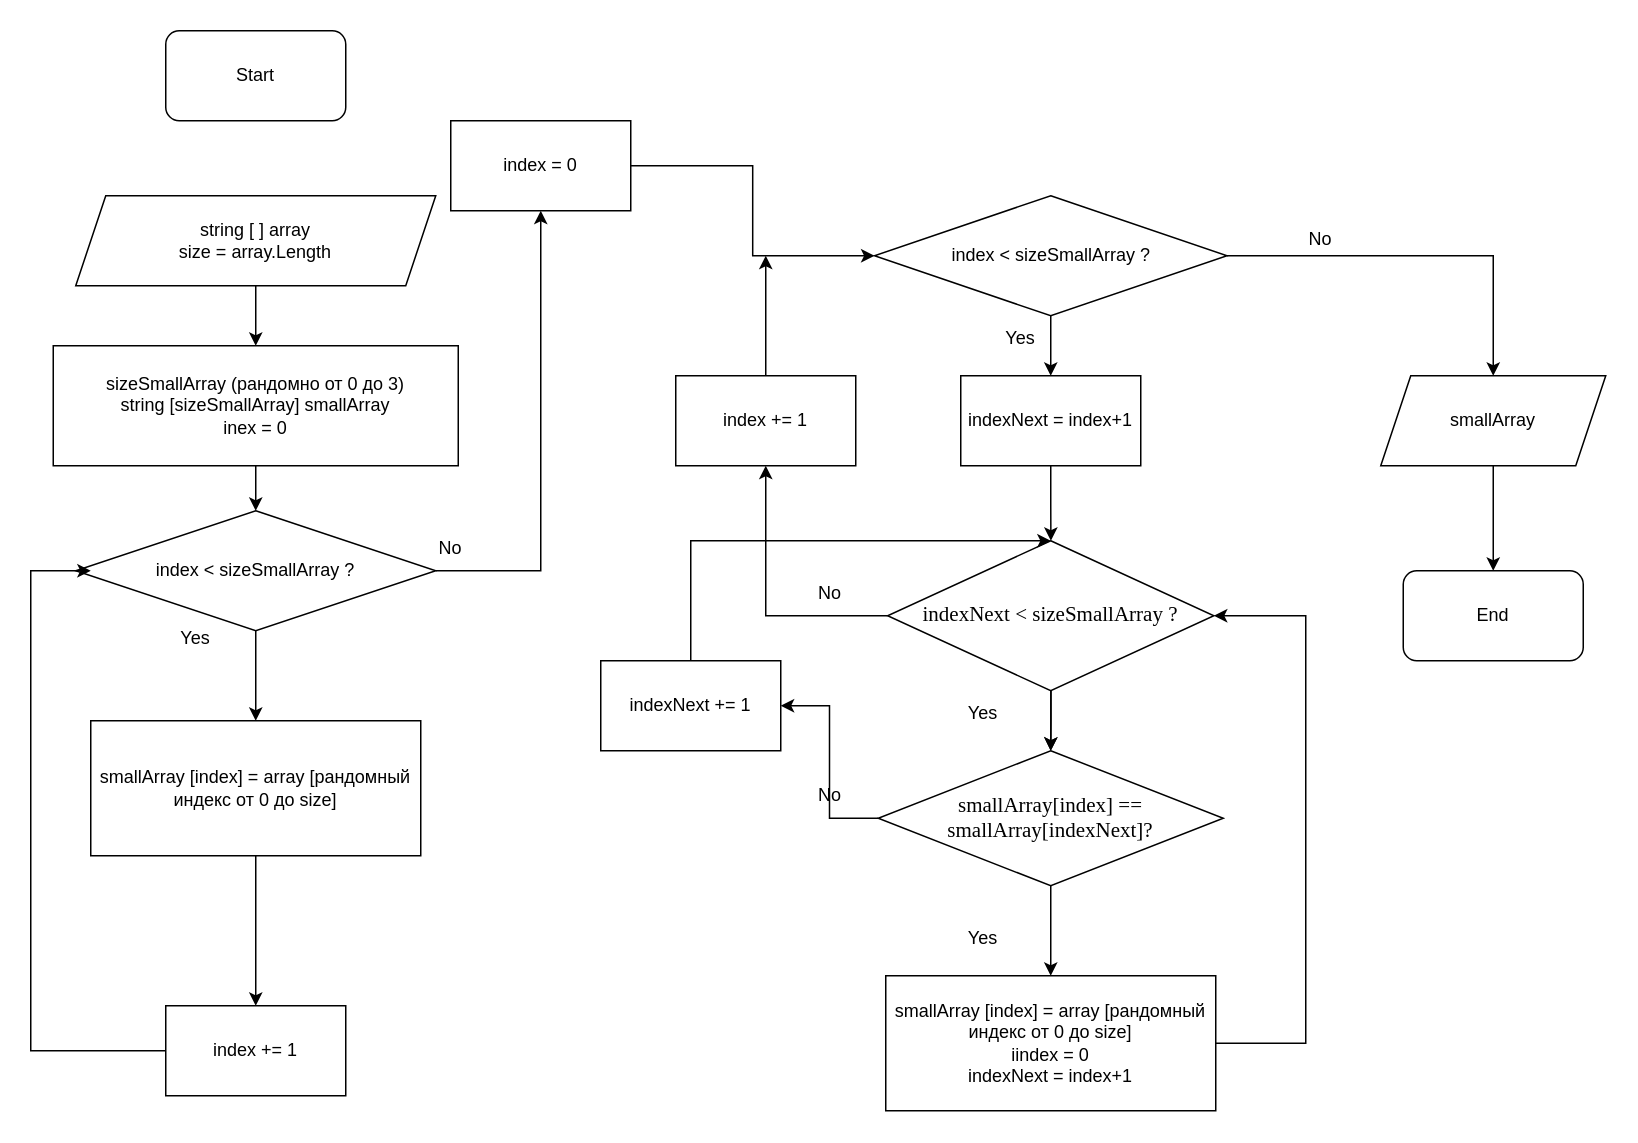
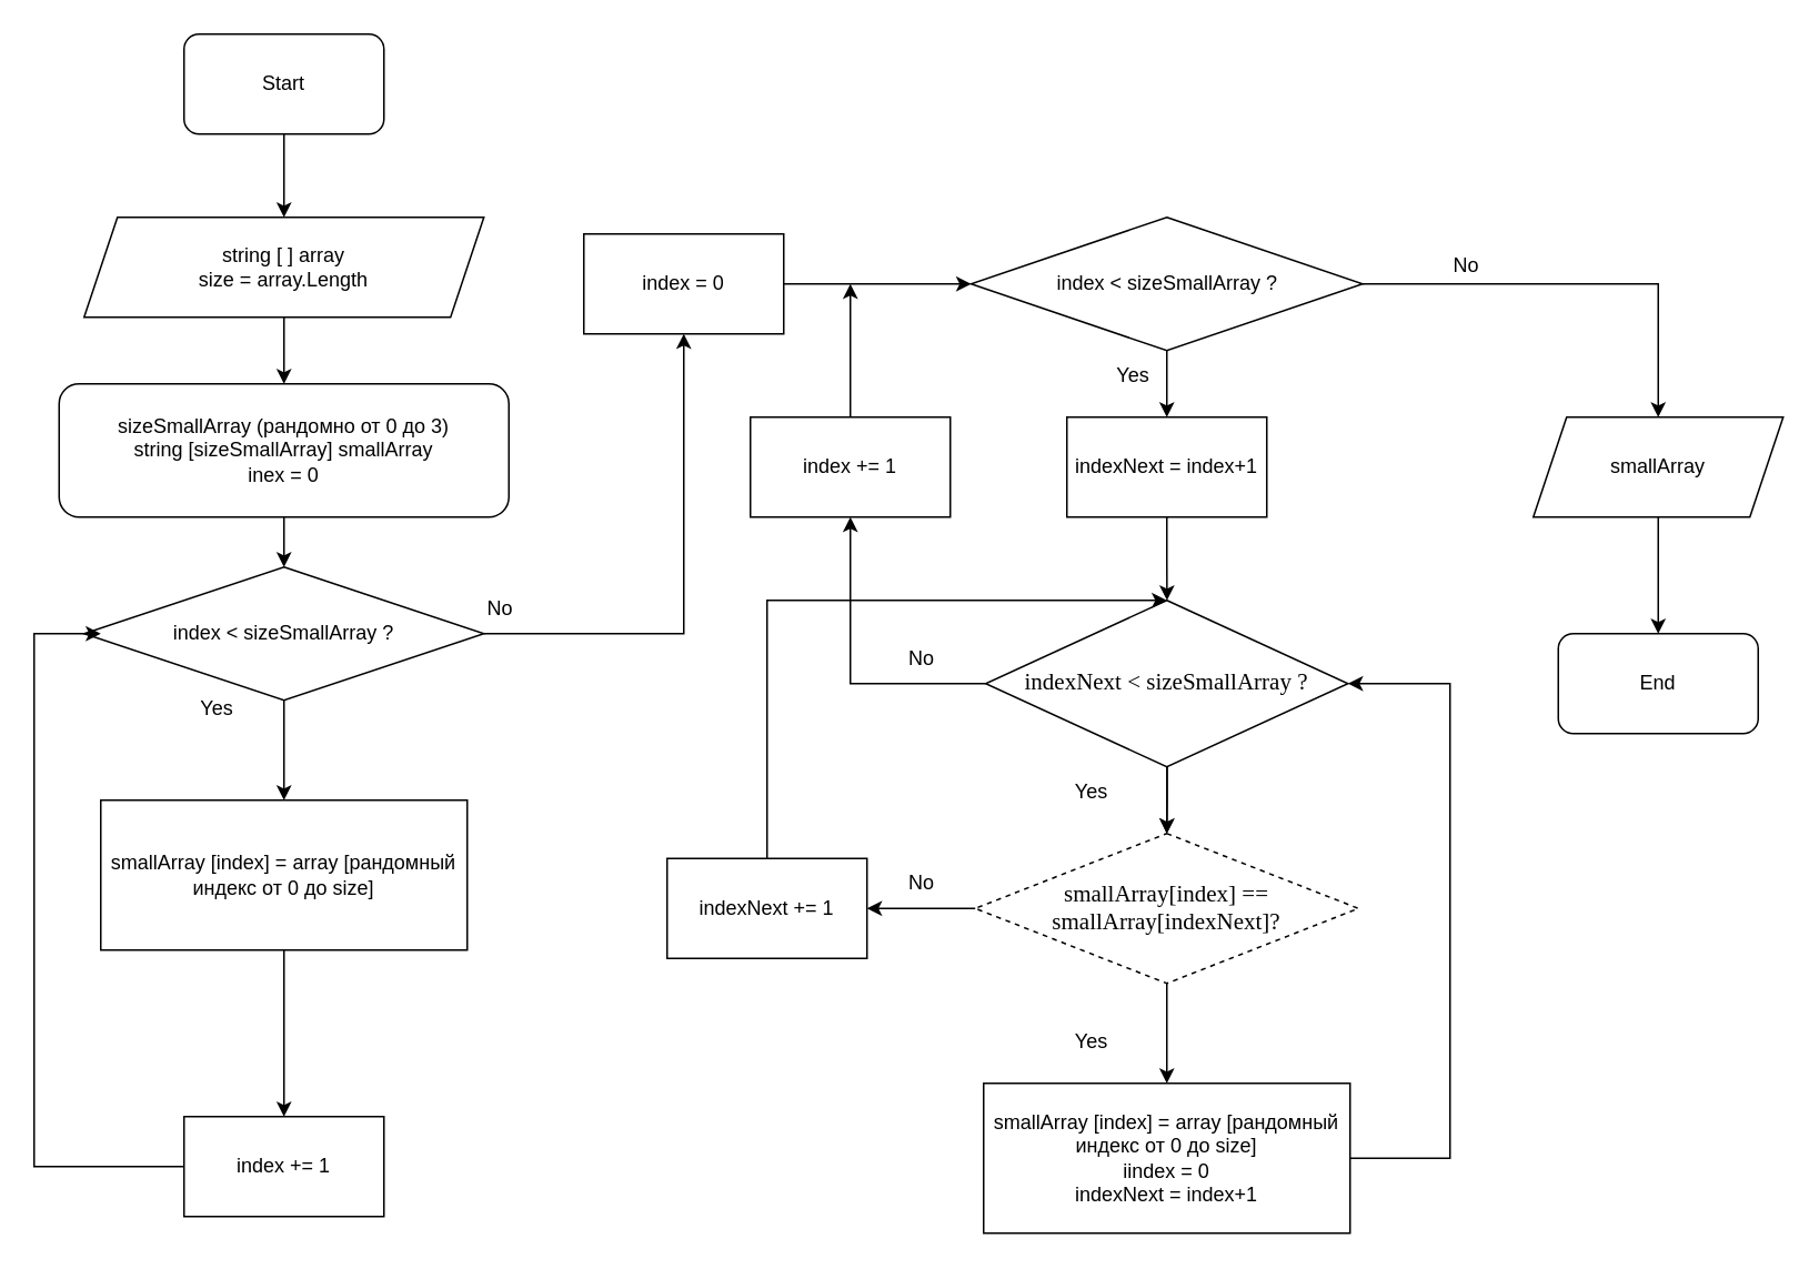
+ <mxCell id="2" value="" style="edgeStyle=orthogonalEdgeStyle;rounded=0;orthogonalLoop=1;jettySize=auto;html=1;" parent="1" source="3" target="5" edge="1"><mxGeometry relative="1" as="geometry" /></mxCell>
- <mxCell id="43" value="index = 0" style="whiteSpace=wrap;html=1;rounded=0;" vertex="1" parent="1"><mxGeometry x="300" y="80" width="120" height="60" as="geometry" /></mxCell>
+ <mxCell id="43" value="index = 0" style="whiteSpace=wrap;html=1;rounded=0;" vertex="1" parent="1"><mxGeometry x="350" y="140" width="120" height="60" as="geometry" /></mxCell>
- <mxCell id="7" value="sizeSmallArray (рандомно от 0 до 3)&lt;br&gt;string [sizeSmallArray] smallArray&lt;br&gt;inex = 0" style="rounded=0;whiteSpace=wrap;html=1;" parent="1" vertex="1"><mxGeometry x="35" y="230" width="270" height="80" as="geometry" /></mxCell>
+ <mxCell id="7" value="sizeSmallArray (рандомно от 0 до 3)&lt;br&gt;string [sizeSmallArray] smallArray&lt;br&gt;inex = 0" style="whiteSpace=wrap;html=1;rounded=1;" parent="1" vertex="1"><mxGeometry x="35" y="230" width="270" height="80" as="geometry" /></mxCell>
- <mxCell id="36" value="indexNext += 1" style="whiteSpace=wrap;html=1;rounded=0;" vertex="1" parent="1"><mxGeometry x="400" y="440" width="120" height="60" as="geometry" /></mxCell>
+ <mxCell id="36" value="indexNext += 1" style="whiteSpace=wrap;html=1;rounded=0;" vertex="1" parent="1"><mxGeometry x="400" y="515" width="120" height="60" as="geometry" /></mxCell>
- <mxCell id="31" value="smallArray[index] == smallArray[indexNext]?" style="rhombus;whiteSpace=wrap;html=1;rounded=0;fontFamily=Times New Roman;fontSize=14;" vertex="1" parent="1"><mxGeometry x="585" y="500" width="230" height="90" as="geometry" /></mxCell>
+ <mxCell id="31" value="smallArray[index] == smallArray[indexNext]?" style="rhombus;whiteSpace=wrap;html=1;rounded=0;fontFamily=Times New Roman;fontSize=14;dashed=1;" vertex="1" parent="1"><mxGeometry x="585" y="500" width="230" height="90" as="geometry" /></mxCell>
